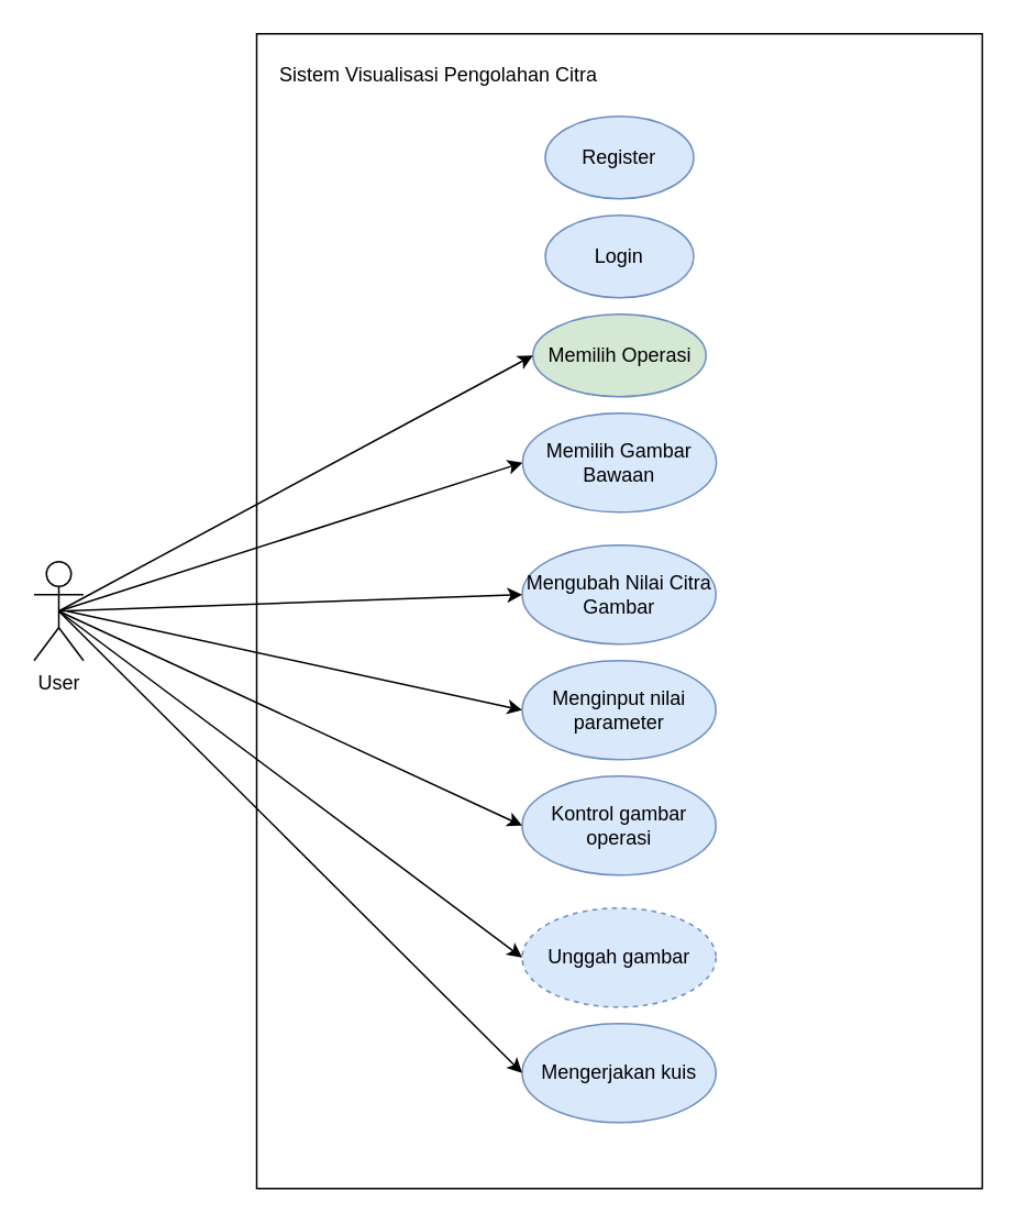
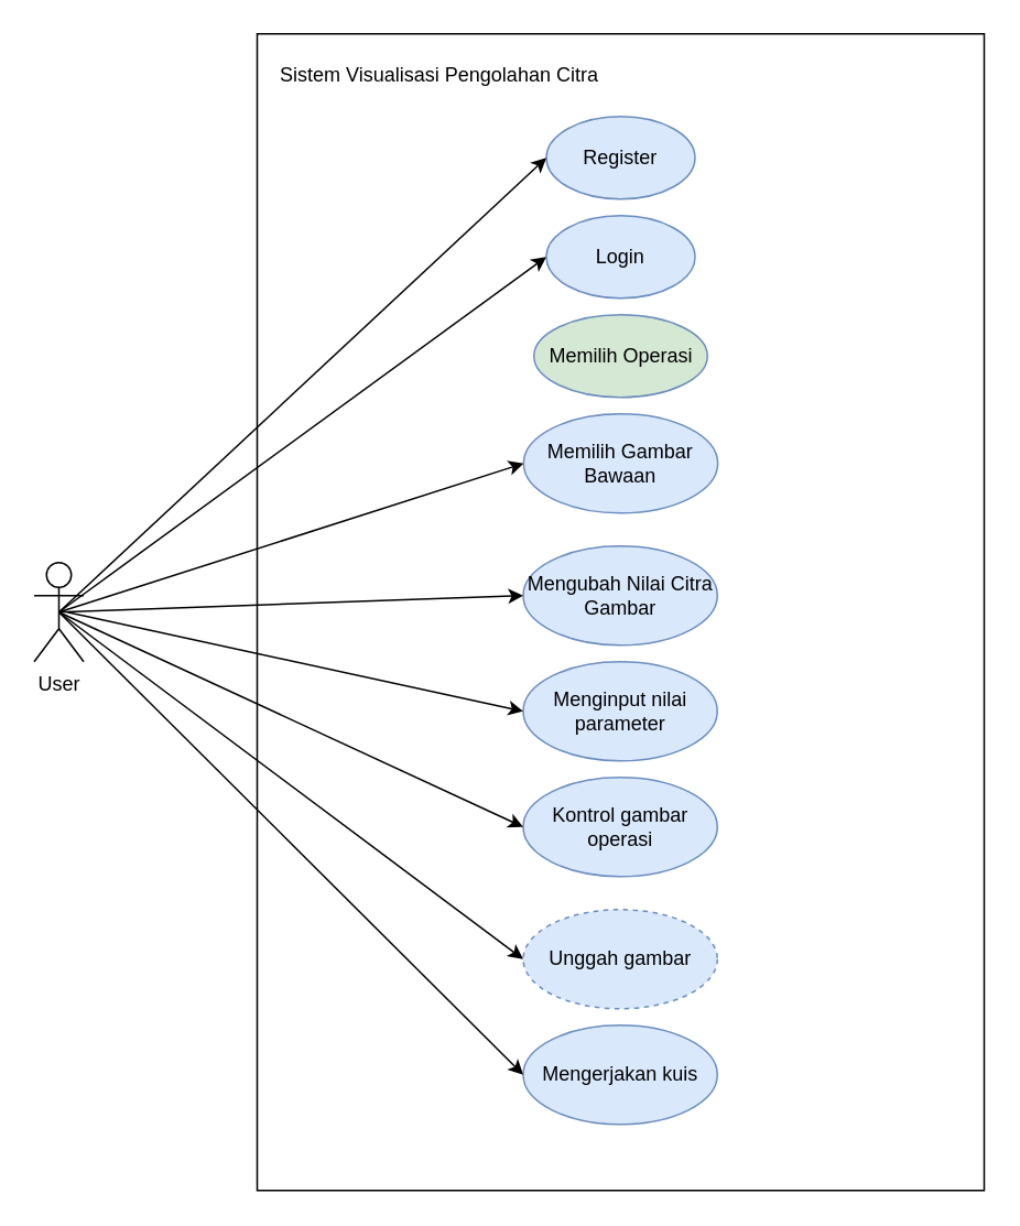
+ <mxCell id="7" value="" style="endArrow=classic;html=1;rounded=0;exitX=0.5;exitY=0.5;exitDx=0;exitDy=0;exitPerimeter=0;entryX=0;entryY=0.5;entryDx=0;entryDy=0;" edge="1" parent="1" source="2" target="6"><mxGeometry width="50" height="50" relative="1" as="geometry"><mxPoint x="250" y="370" as="sourcePoint" /><mxPoint x="300" y="320" as="targetPoint" /></mxGeometry></mxCell>
+ <mxCell id="8" value="" style="endArrow=classic;html=1;rounded=0;exitX=0.5;exitY=0.5;exitDx=0;exitDy=0;exitPerimeter=0;entryX=0;entryY=0.5;entryDx=0;entryDy=0;" edge="1" parent="1" source="2" target="5"><mxGeometry width="50" height="50" relative="1" as="geometry"><mxPoint x="45" y="380" as="sourcePoint" /><mxPoint x="340" y="105" as="targetPoint" /></mxGeometry></mxCell>
- <mxCell id="10" value="" style="endArrow=classic;html=1;rounded=0;exitX=0.5;exitY=0.5;exitDx=0;exitDy=0;exitPerimeter=0;entryX=0;entryY=0.5;entryDx=0;entryDy=0;" edge="1" parent="1" target="9" source="2"><mxGeometry width="50" height="50" relative="1" as="geometry"><mxPoint x="60" y="520" as="sourcePoint" /><mxPoint x="365" y="255" as="targetPoint" /></mxGeometry></mxCell>
